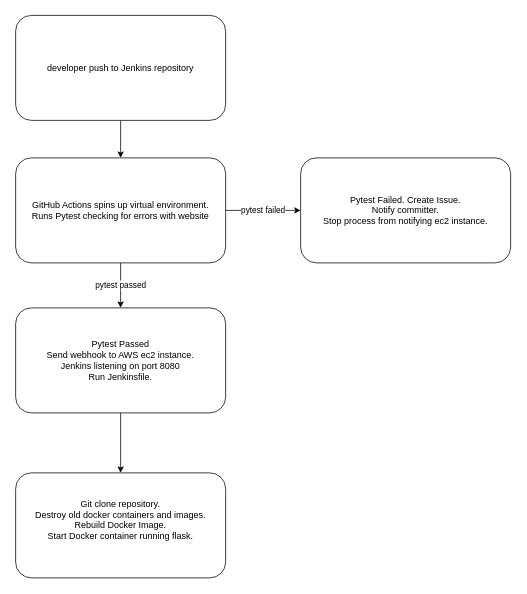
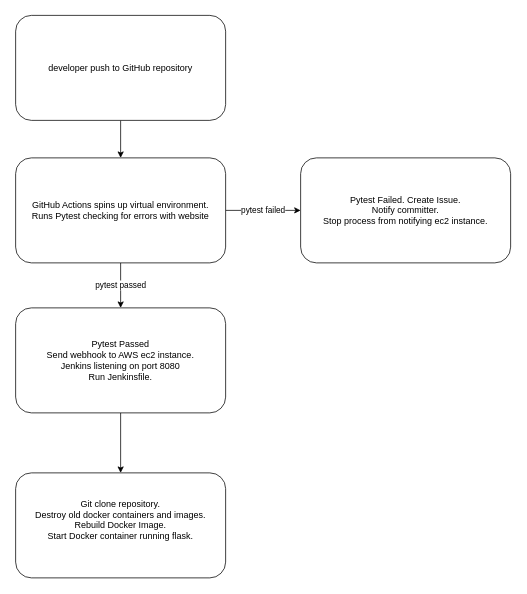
- <mxCell id="3" value="developer push to Jenkins repository" style="rounded=1;whiteSpace=wrap;html=1;" vertex="1" parent="1"><mxGeometry x="20" y="20" width="280" height="140" as="geometry" /></mxCell>
+ <mxCell id="3" value="developer push to GitHub repository" style="rounded=1;whiteSpace=wrap;html=1;" vertex="1" parent="1"><mxGeometry x="20" y="20" width="280" height="140" as="geometry" /></mxCell>
